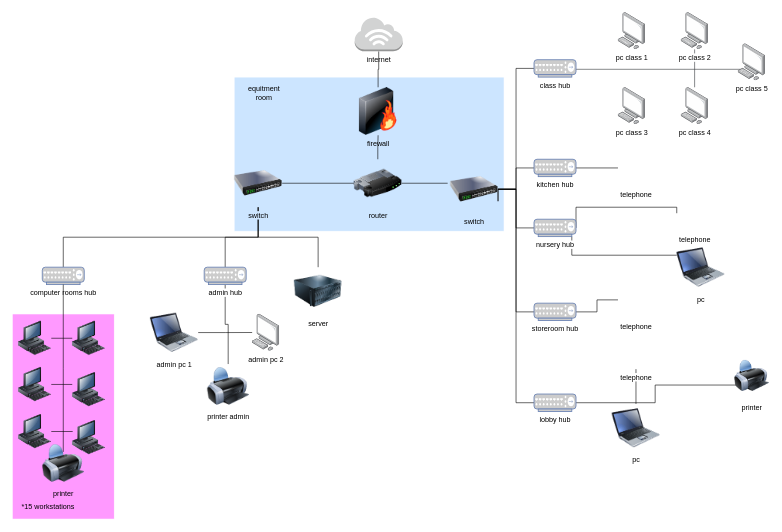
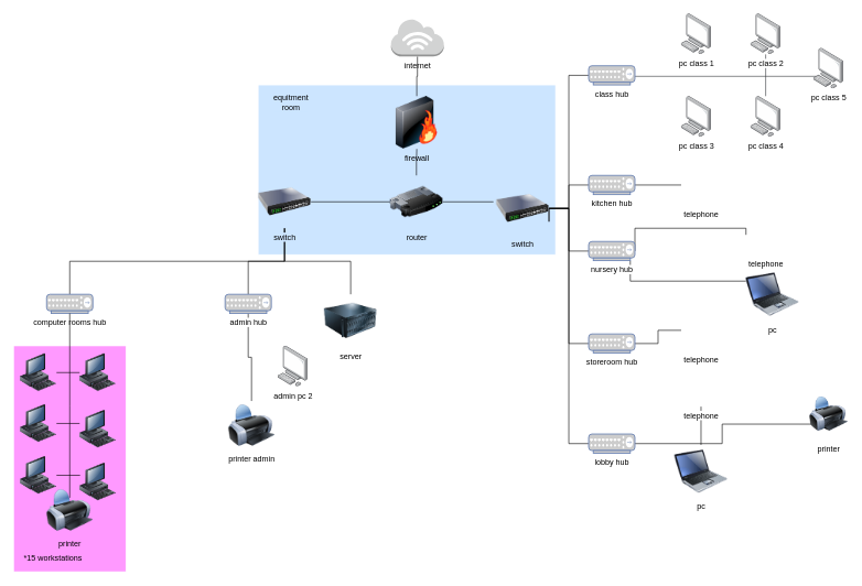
- <mxCell id="51" value="admin pc 1" style="image;html=1;labelBackgroundColor=#ffffff;image=img/lib/clip_art/computers/Laptop_128x128.png;strokeColor=#FF99FF;" vertex="1" parent="1"><mxGeometry x="250" y="514" width="80" height="80" as="geometry" /></mxCell>
- <mxCell id="50" style="edgeStyle=orthogonalEdgeStyle;rounded=0;orthogonalLoop=1;jettySize=auto;html=1;exitX=1;exitY=0.5;exitDx=0;exitDy=0;labelBackgroundColor=#FFFFFF;endArrow=none;endFill=0;strokeColor=#000000;" edge="1" parent="1" source="51" target="52"><mxGeometry relative="1" as="geometry" /></mxCell>
